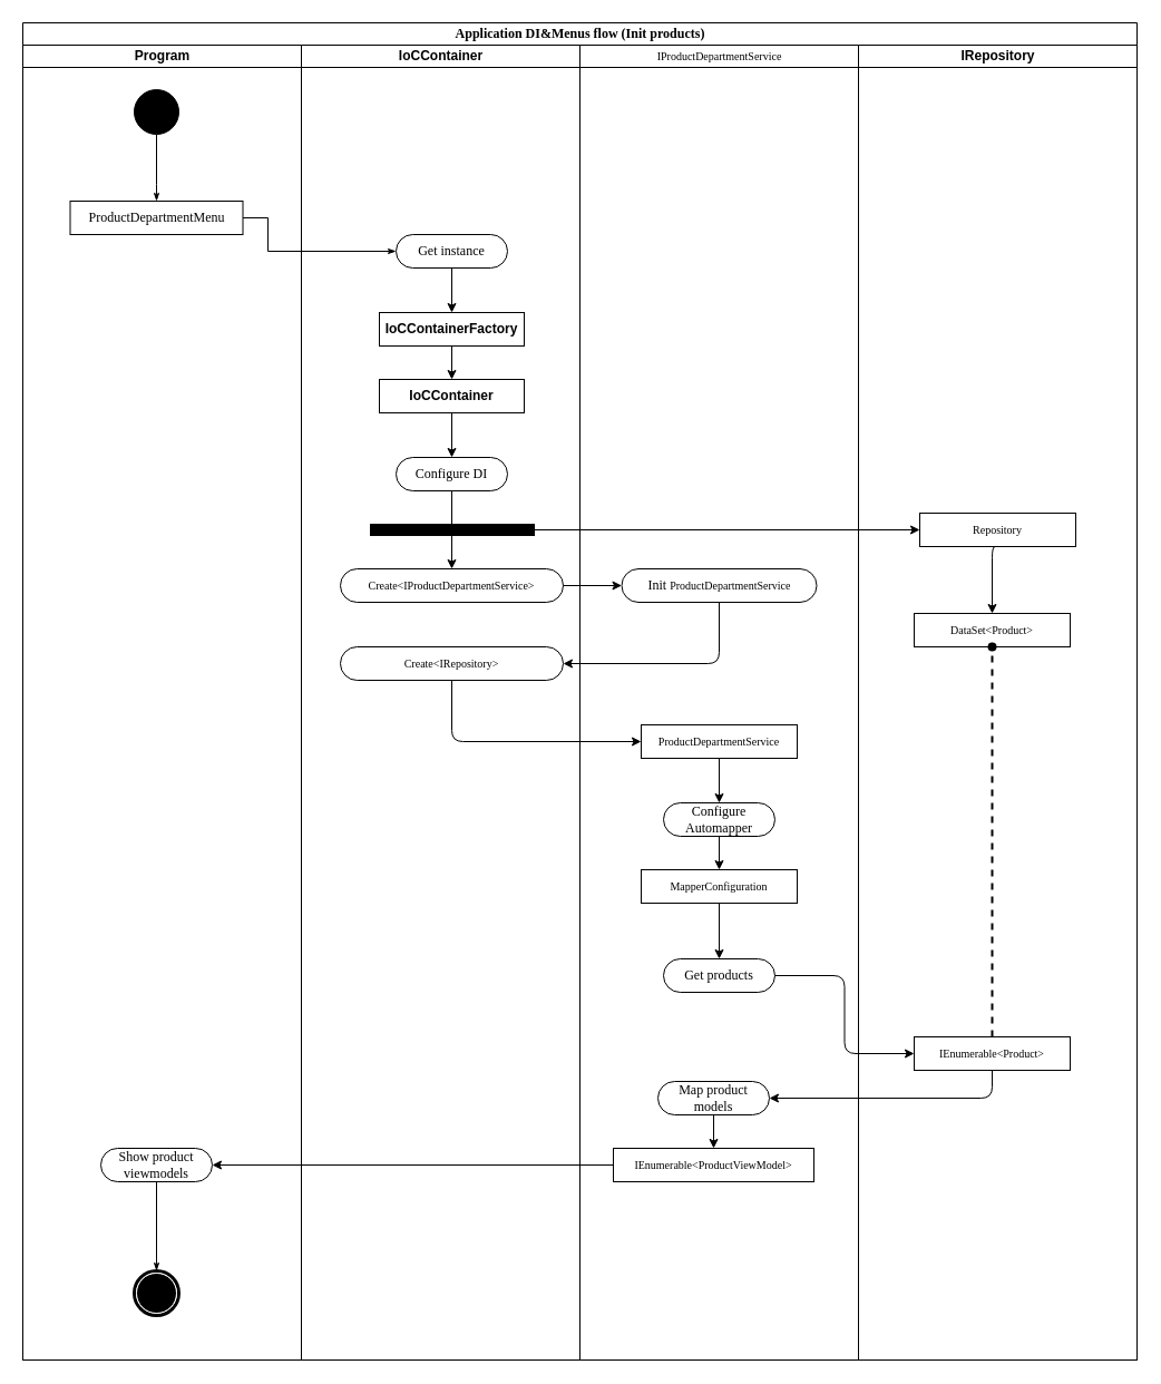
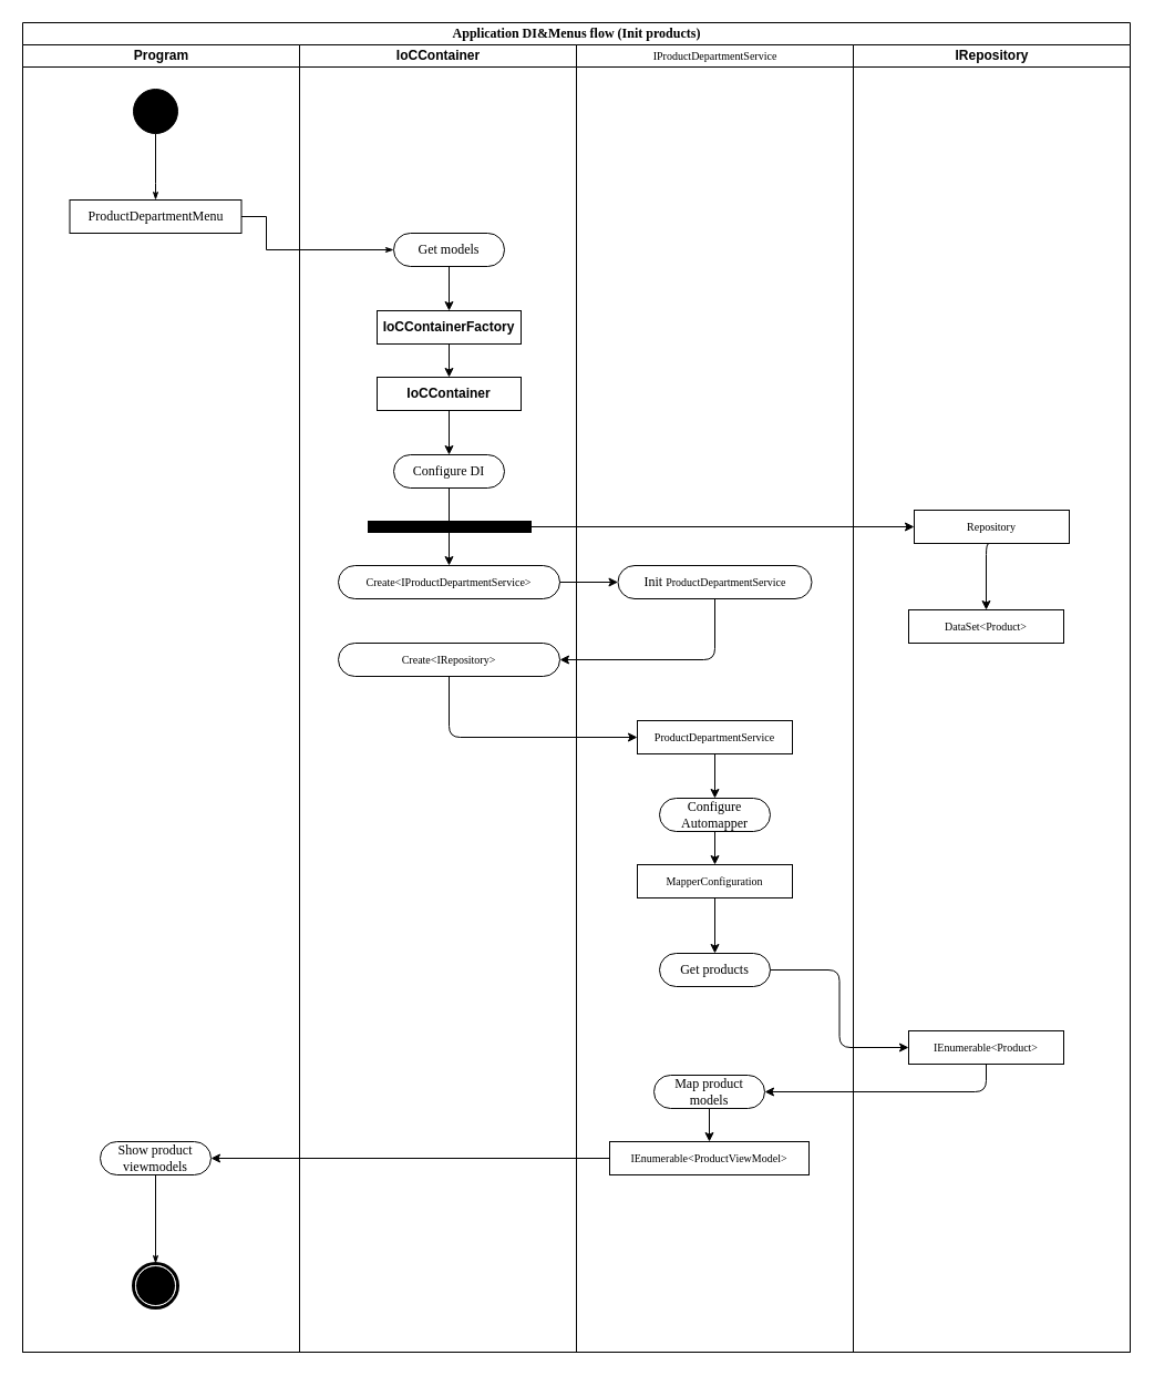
- <mxCell id="13" value="Get instance" style="rounded=1;whiteSpace=wrap;html=1;shadow=0;comic=0;labelBackgroundColor=none;strokeWidth=1;fontFamily=Verdana;fontSize=12;align=center;arcSize=50;" vertex="1" parent="10"><mxGeometry x="85" y="170" width="100" height="30" as="geometry" /></mxCell>
+ <mxCell id="13" value="Get models" style="rounded=1;whiteSpace=wrap;html=1;shadow=0;comic=0;labelBackgroundColor=none;strokeWidth=1;fontFamily=Verdana;fontSize=12;align=center;arcSize=50;" vertex="1" parent="10"><mxGeometry x="85" y="170" width="100" height="30" as="geometry" /></mxCell>
- <mxCell id="37" value="" style="endArrow=oval;dashed=1;html=1;entryX=0.5;entryY=1;entryDx=0;entryDy=0;exitX=0.5;exitY=0;exitDx=0;exitDy=0;strokeWidth=2;endFill=1;" edge="1" parent="34" source="36" target="35"><mxGeometry width="50" height="50" relative="1" as="geometry"><mxPoint x="340" y="670" as="sourcePoint" /><mxPoint x="390" y="620" as="targetPoint" /></mxGeometry></mxCell>
